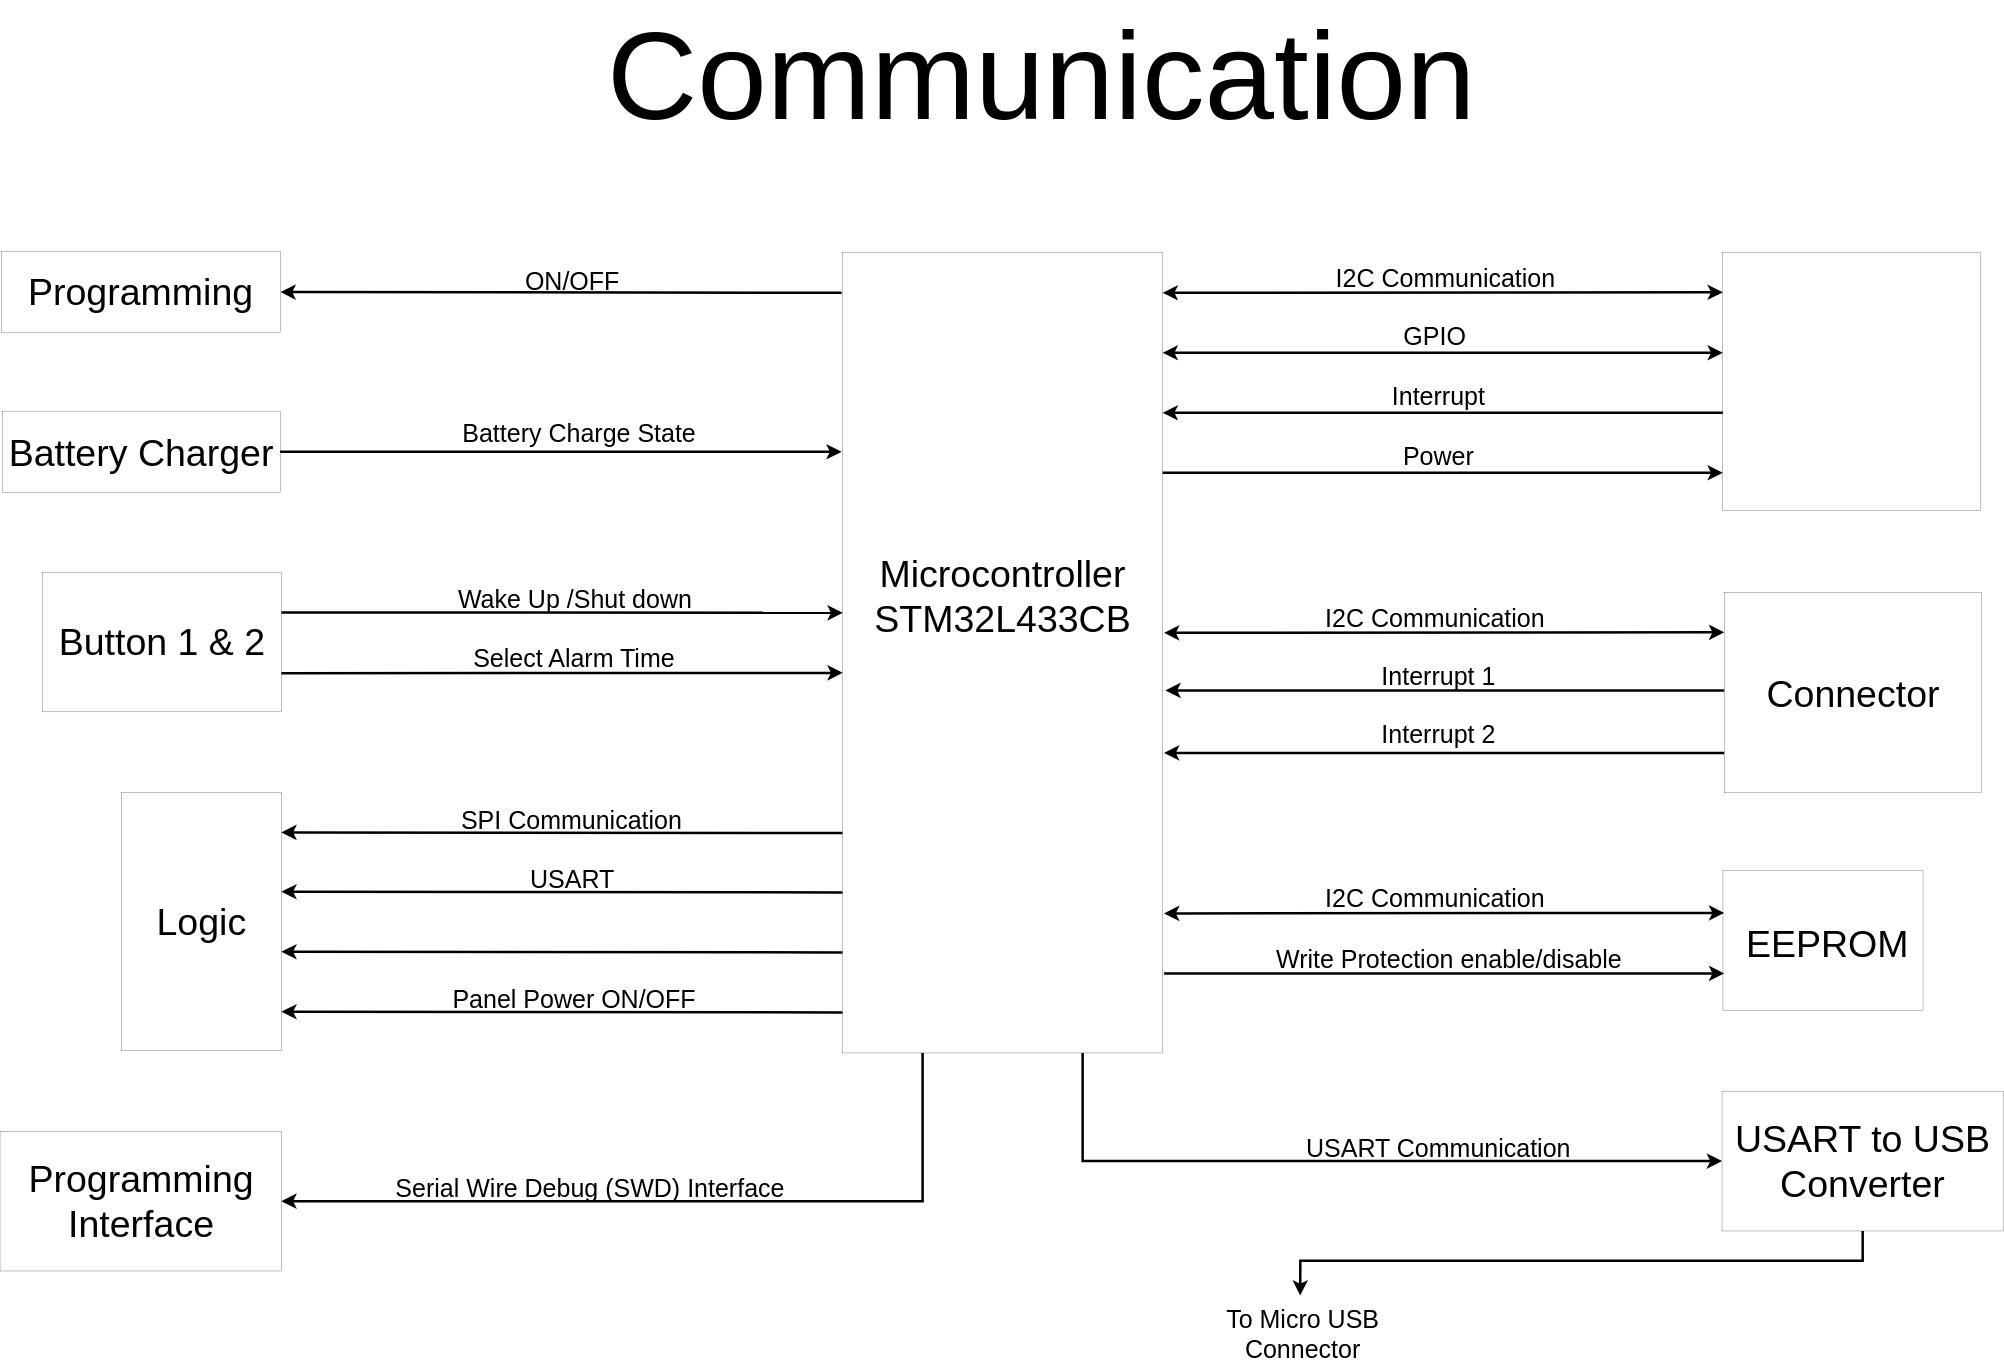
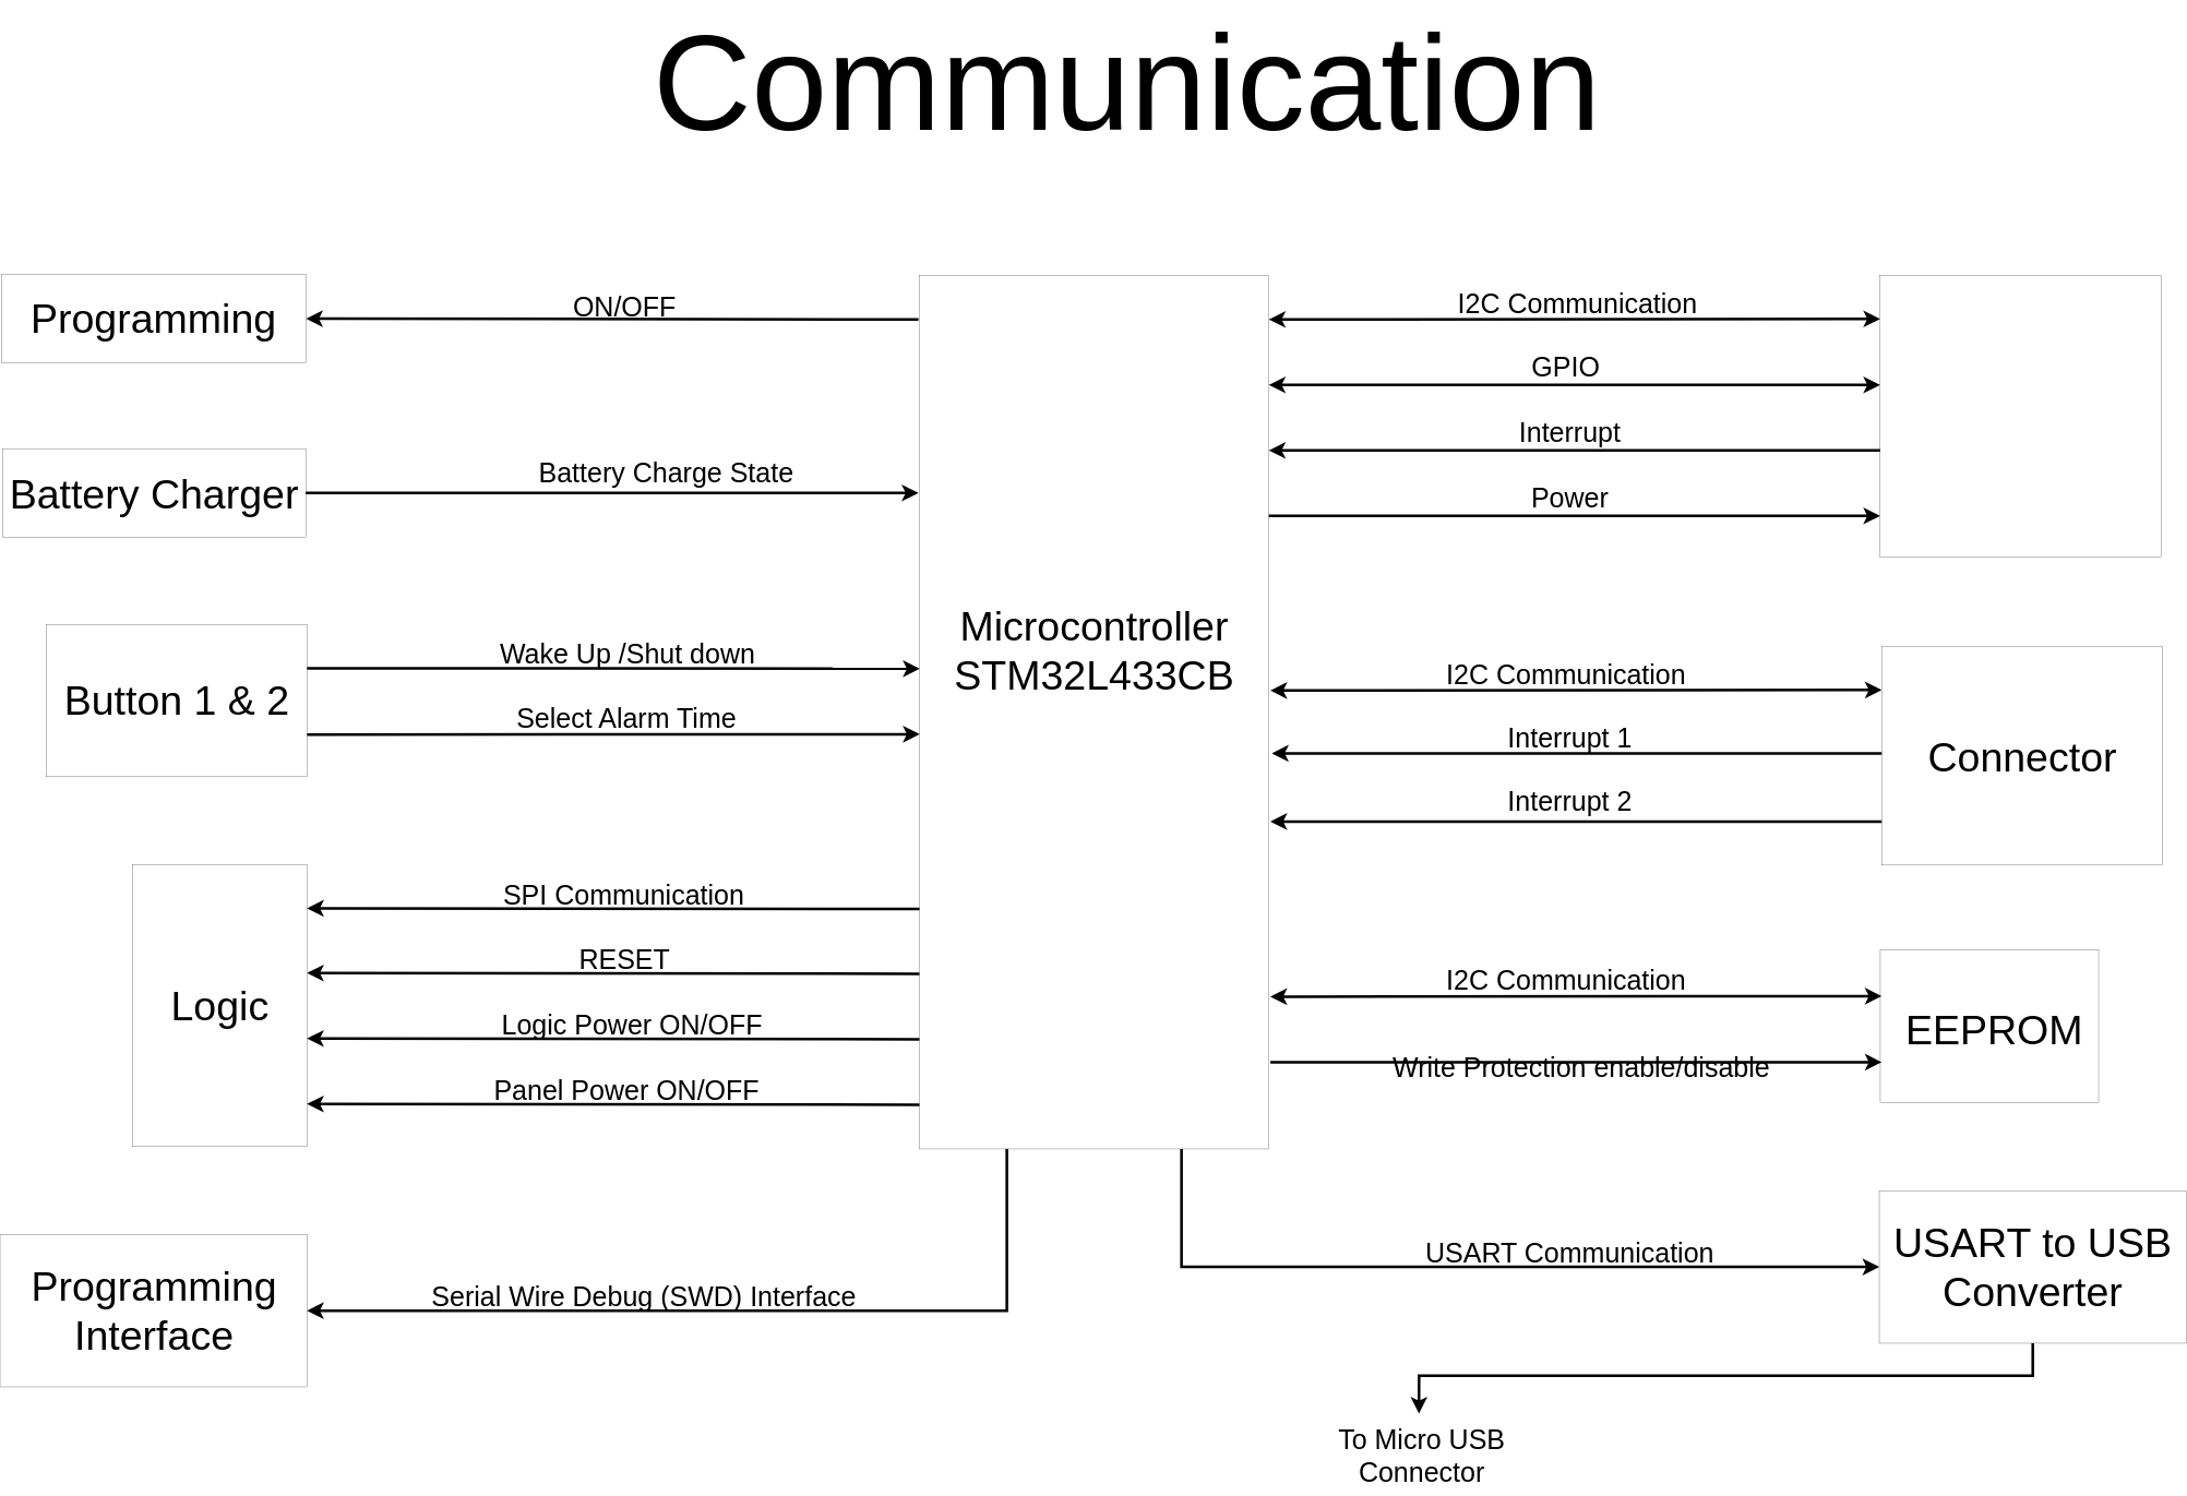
- <mxCell id="61" value="&lt;font style=&quot;font-size: 500px&quot;&gt;Communication&lt;/font&gt;" style="text;html=1;strokeColor=none;fillColor=none;align=center;verticalAlign=middle;whiteSpace=wrap;rounded=0;" vertex="1" parent="1"><mxGeometry x="2375" y="20" width="3560" height="540" as="geometry" /></mxCell>
+ <mxCell id="61" value="&lt;font style=&quot;font-size: 500px&quot;&gt;Communication&lt;/font&gt;" style="text;html=1;strokeColor=none;fillColor=none;align=center;verticalAlign=middle;whiteSpace=wrap;rounded=0;" vertex="1" parent="1"><mxGeometry x="2340" y="20" width="3560" height="540" as="geometry" /></mxCell>
- <mxCell id="36" value="&lt;span style=&quot;font-size: 100px&quot;&gt;Battery Charge State&lt;/span&gt;" style="text;html=1;strokeColor=none;fillColor=none;align=center;verticalAlign=middle;whiteSpace=wrap;rounded=0;" vertex="1" parent="1"><mxGeometry x="1798.78" y="1650" width="1015" height="140" as="geometry" /></mxCell>
+ <mxCell id="36" value="&lt;span style=&quot;font-size: 100px&quot;&gt;Battery Charge State&lt;/span&gt;" style="text;html=1;strokeColor=none;fillColor=none;align=center;verticalAlign=middle;whiteSpace=wrap;rounded=0;" vertex="1" parent="1"><mxGeometry x="1923.78" y="1650" width="1015" height="140" as="geometry" /></mxCell>
- <mxCell id="46" value="&lt;font style=&quot;font-size: 100px&quot;&gt;USART&lt;/font&gt;" style="text;html=1;strokeColor=none;fillColor=none;align=center;verticalAlign=middle;whiteSpace=wrap;rounded=0;" vertex="1" parent="1"><mxGeometry x="2080" y="3447.86" width="397.5" height="110" as="geometry" /></mxCell>
+ <mxCell id="46" value="&lt;font style=&quot;font-size: 100px&quot;&gt;RESET&lt;/font&gt;" style="text;html=1;strokeColor=none;fillColor=none;align=center;verticalAlign=middle;whiteSpace=wrap;rounded=0;" vertex="1" parent="1"><mxGeometry x="2080" y="3447.86" width="397.5" height="110" as="geometry" /></mxCell>
+ <mxCell id="48" value="&lt;span style=&quot;font-size: 100px&quot;&gt;Logic Power ON/OFF&lt;/span&gt;" style="text;html=1;strokeColor=none;fillColor=none;align=center;verticalAlign=middle;whiteSpace=wrap;rounded=0;" vertex="1" parent="1"><mxGeometry x="1820" y="3687.86" width="972.55" height="110" as="geometry" /></mxCell>
- <mxCell id="22" value="&lt;font style=&quot;font-size: 100px&quot;&gt;Write Protection enable/disable&lt;/font&gt;" style="text;html=1;strokeColor=none;fillColor=none;align=center;verticalAlign=middle;whiteSpace=wrap;rounded=0;" vertex="1" parent="1"><mxGeometry x="5080" y="3770.71" width="1410" height="110" as="geometry" /></mxCell>
+ <mxCell id="22" value="&lt;font style=&quot;font-size: 100px&quot;&gt;Write Protection enable/disable&lt;/font&gt;" style="text;html=1;strokeColor=none;fillColor=none;align=center;verticalAlign=middle;whiteSpace=wrap;rounded=0;" vertex="1" parent="1"><mxGeometry x="5080" y="3845.71" width="1410" height="110" as="geometry" /></mxCell>
